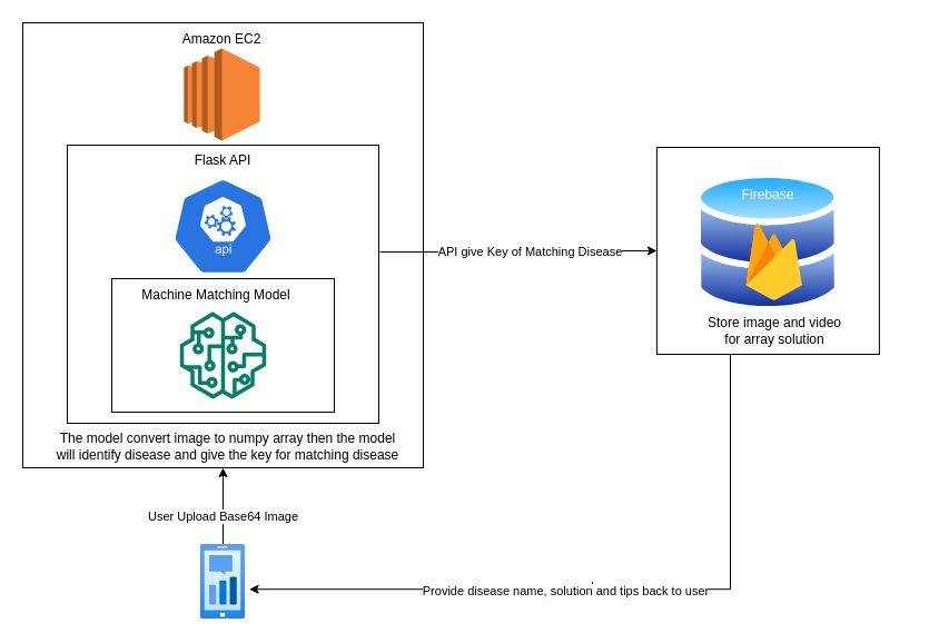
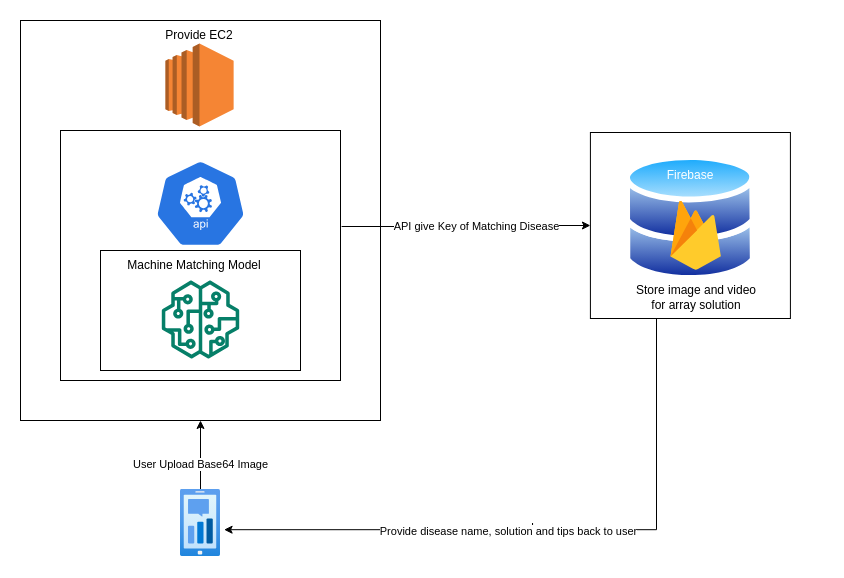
- <mxCell id="14" value="Amazon EC2" style="text;html=1;strokeColor=none;fillColor=none;align=center;verticalAlign=middle;whiteSpace=wrap;rounded=0;" parent="1" vertex="1"><mxGeometry x="151.01" y="20" width="96" height="30" as="geometry" /></mxCell>
+ <mxCell id="14" value="Provide EC2" style="text;html=1;strokeColor=none;fillColor=none;align=center;verticalAlign=middle;whiteSpace=wrap;rounded=0;" parent="1" vertex="1"><mxGeometry x="151.01" y="20" width="96" height="30" as="geometry" /></mxCell>
- <mxCell id="12" value="Flask API" style="text;html=1;strokeColor=none;fillColor=none;align=center;verticalAlign=middle;whiteSpace=wrap;rounded=0;" parent="1" vertex="1"><mxGeometry x="170" y="129" width="60" height="30" as="geometry" /></mxCell>
- <mxCell id="15" value="The model convert image to numpy array then the model will identify disease and give the key for matching disease" style="text;html=1;strokeColor=none;fillColor=none;align=center;verticalAlign=middle;whiteSpace=wrap;rounded=0;" parent="1" vertex="1"><mxGeometry x="49" y="386" width="311" height="30" as="geometry" /></mxCell>
